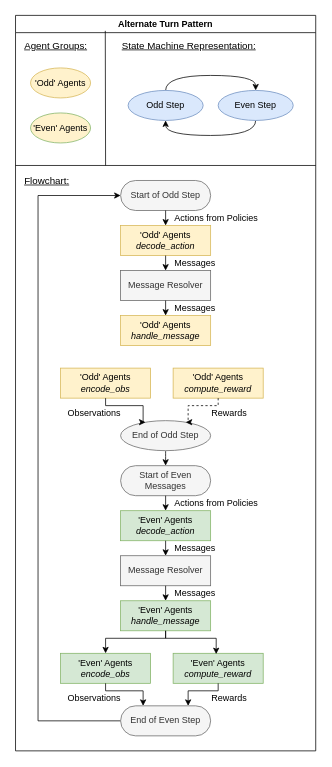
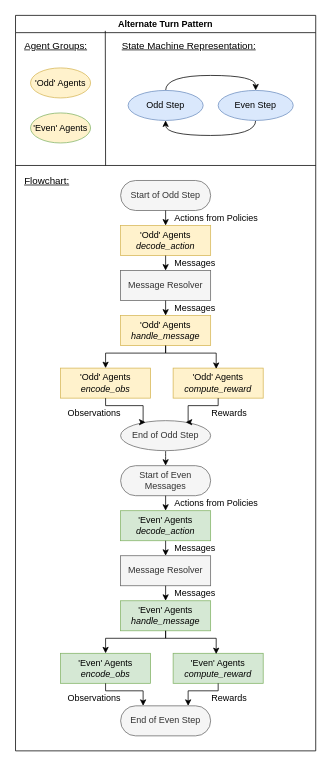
- <mxCell id="46" style="edgeStyle=orthogonalEdgeStyle;rounded=0;orthogonalLoop=1;jettySize=auto;html=1;exitX=0;exitY=0.5;exitDx=0;exitDy=0;entryX=0;entryY=0.5;entryDx=0;entryDy=0;fontSize=13;" edge="1" parent="2" source="47" target="4"><mxGeometry relative="1" as="geometry"><Array as="points"><mxPoint x="30" y="940" /><mxPoint x="30" y="240" /></Array></mxGeometry></mxCell>
+ <mxCell id="15" style="edgeStyle=orthogonalEdgeStyle;rounded=0;orthogonalLoop=1;jettySize=auto;html=1;exitX=0.5;exitY=1;exitDx=0;exitDy=0;entryX=0.5;entryY=0;entryDx=0;entryDy=0;" parent="2" source="11" target="14" edge="1"><mxGeometry relative="1" as="geometry"><Array as="points"><mxPoint x="200" y="450" /><mxPoint x="120" y="450" /></Array></mxGeometry></mxCell>
+ <mxCell id="17" style="edgeStyle=orthogonalEdgeStyle;rounded=0;orthogonalLoop=1;jettySize=auto;html=1;exitX=0.5;exitY=1;exitDx=0;exitDy=0;entryX=0.478;entryY=0.027;entryDx=0;entryDy=0;entryPerimeter=0;" parent="2" source="11" target="16" edge="1"><mxGeometry relative="1" as="geometry"><Array as="points"><mxPoint x="200" y="450" /><mxPoint x="267" y="450" /></Array></mxGeometry></mxCell>
- <mxCell id="21" style="edgeStyle=orthogonalEdgeStyle;rounded=0;orthogonalLoop=1;jettySize=auto;html=1;exitX=0.5;exitY=1;exitDx=0;exitDy=0;entryX=0.75;entryY=0;entryDx=0;entryDy=0;startArrow=none;startFill=0;endArrow=classic;endFill=1;dashed=1;" parent="2" source="16" target="19" edge="1"><mxGeometry relative="1" as="geometry"><Array as="points"><mxPoint x="270" y="520" /><mxPoint x="230" y="520" /></Array></mxGeometry></mxCell>
+ <mxCell id="21" style="edgeStyle=orthogonalEdgeStyle;rounded=0;orthogonalLoop=1;jettySize=auto;html=1;exitX=0.5;exitY=1;exitDx=0;exitDy=0;entryX=0.75;entryY=0;entryDx=0;entryDy=0;startArrow=none;startFill=0;endArrow=classic;endFill=1;" parent="2" source="16" target="19" edge="1"><mxGeometry relative="1" as="geometry"><Array as="points"><mxPoint x="270" y="520" /><mxPoint x="230" y="520" /></Array></mxGeometry></mxCell>
